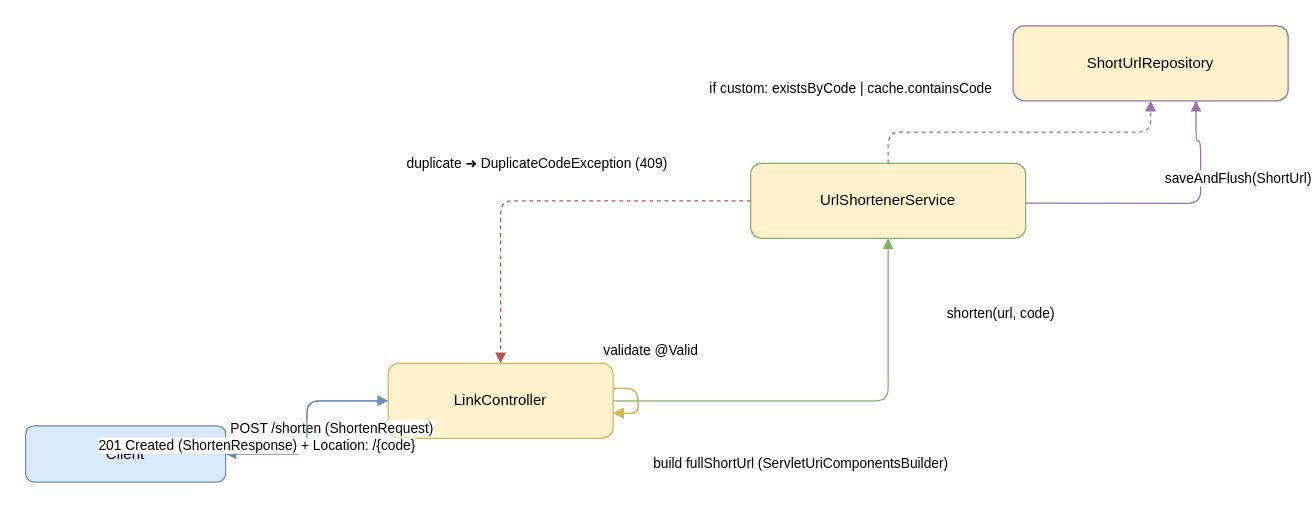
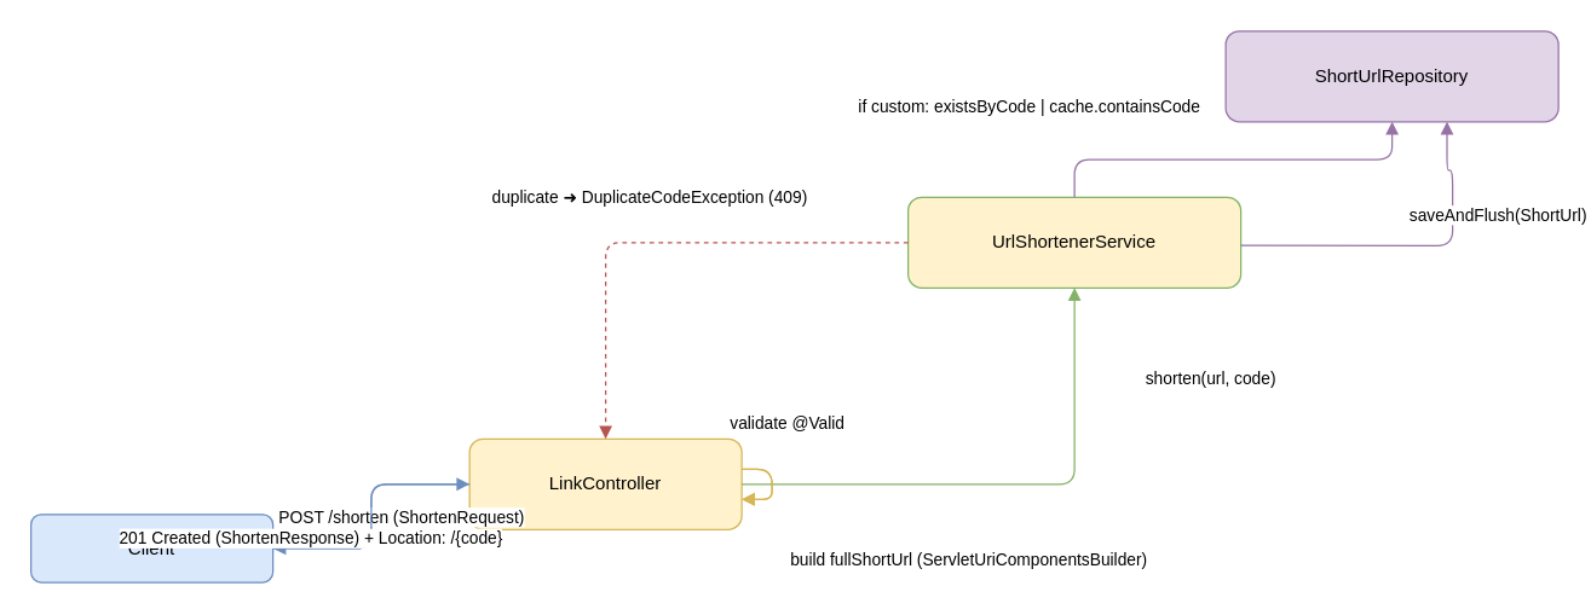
- <mxCell id="5" value="ShortUrlRepository" style="rounded=1;whiteSpace=wrap;html=1;fillColor=#fff2cc;strokeColor=#9673a6;" parent="1" vertex="1"><mxGeometry x="810" y="20" width="220" height="60" as="geometry" /></mxCell>
+ <mxCell id="5" value="ShortUrlRepository" style="rounded=1;whiteSpace=wrap;html=1;fillColor=#e1d5e7;strokeColor=#9673a6" parent="1" vertex="1"><mxGeometry x="810" y="20" width="220" height="60" as="geometry" /></mxCell>
- <mxCell id="9" value="if custom: existsByCode | cache.containsCode" style="edgeStyle=orthogonalEdgeStyle;html=1;endArrow=block;strokeColor=#9673a6;dashed=1;" parent="1" source="4" target="5" edge="1"><mxGeometry x="-0.808" y="46" relative="1" as="geometry"><mxPoint x="-30" y="11" as="offset" /></mxGeometry></mxCell>
+ <mxCell id="9" value="if custom: existsByCode | cache.containsCode" style="edgeStyle=orthogonalEdgeStyle;html=1;endArrow=block;strokeColor=#9673a6" parent="1" source="4" target="5" edge="1"><mxGeometry x="-0.808" y="46" relative="1" as="geometry"><mxPoint x="-30" y="11" as="offset" /></mxGeometry></mxCell>
